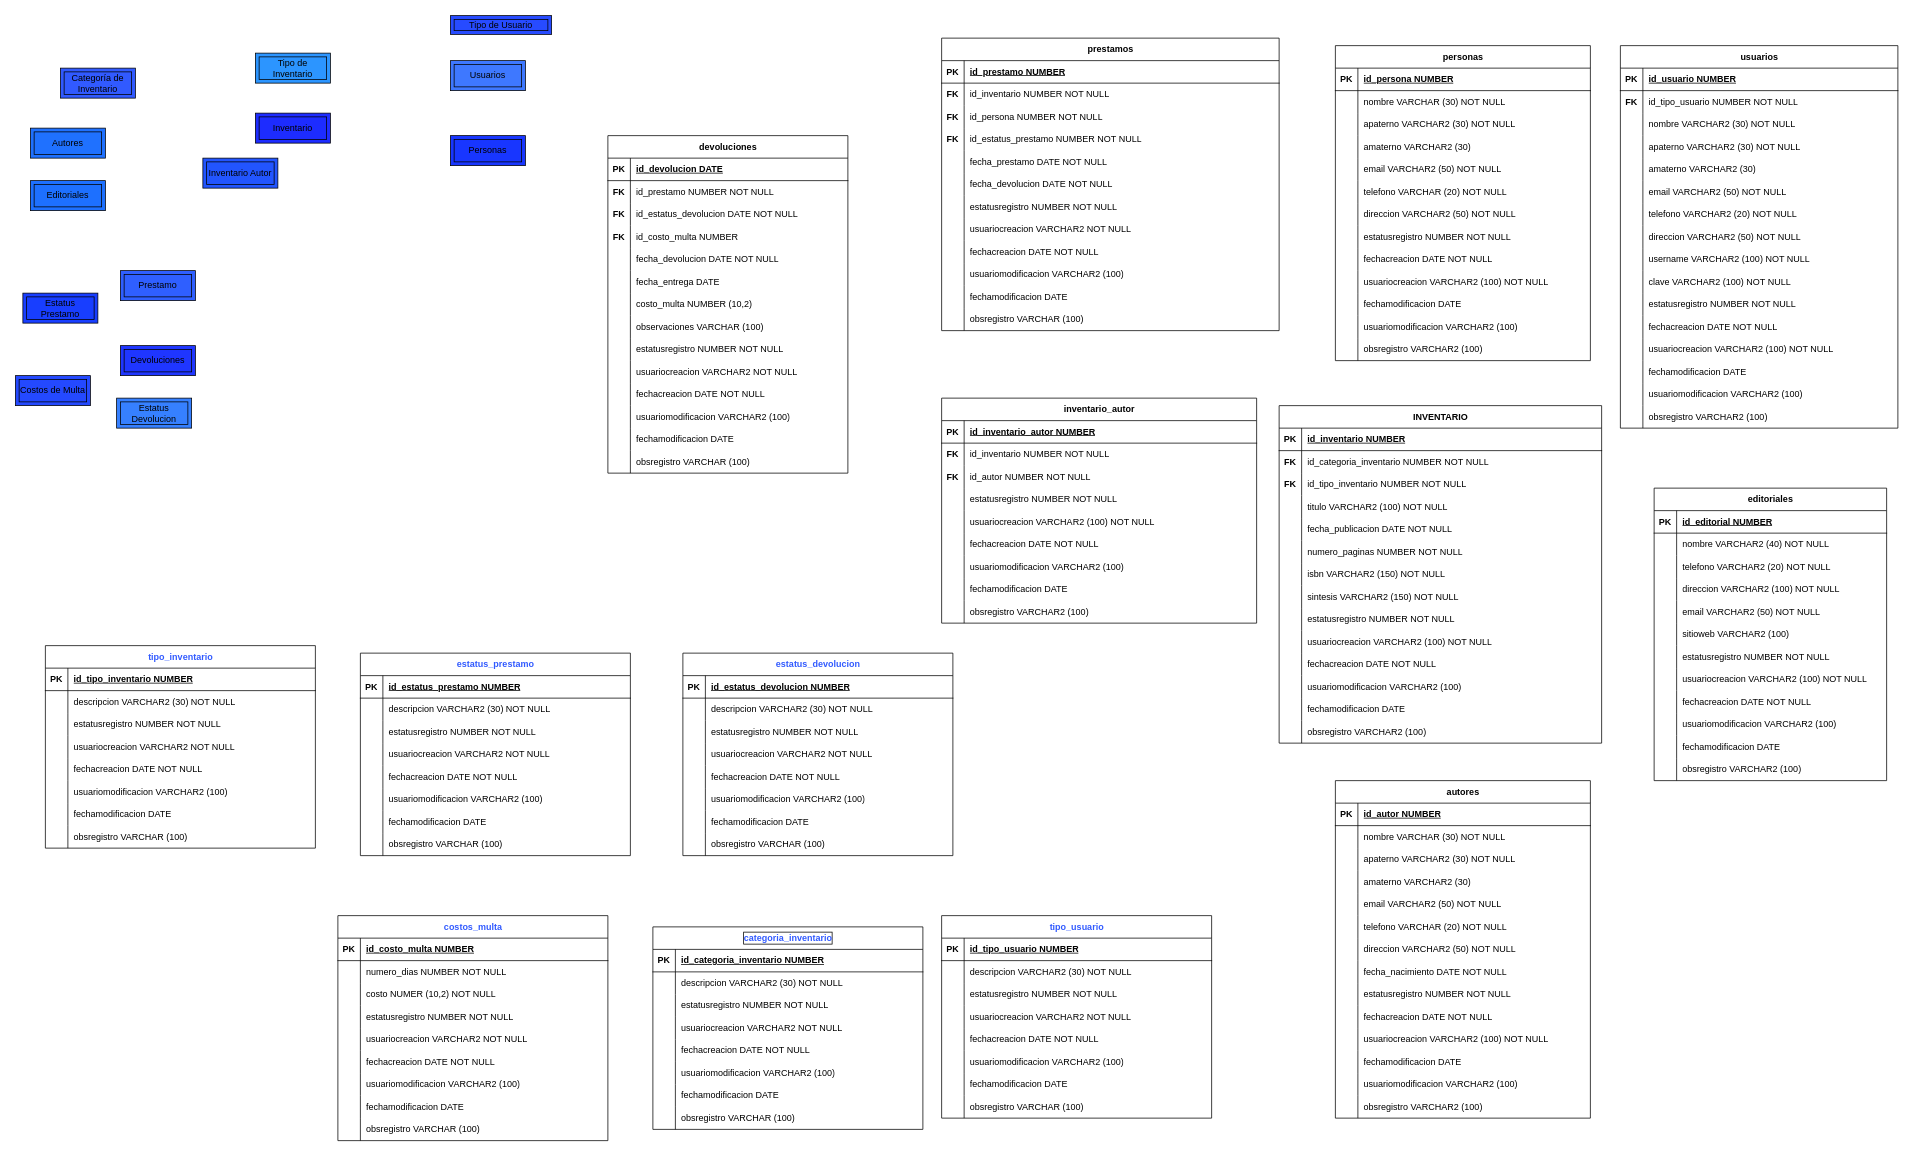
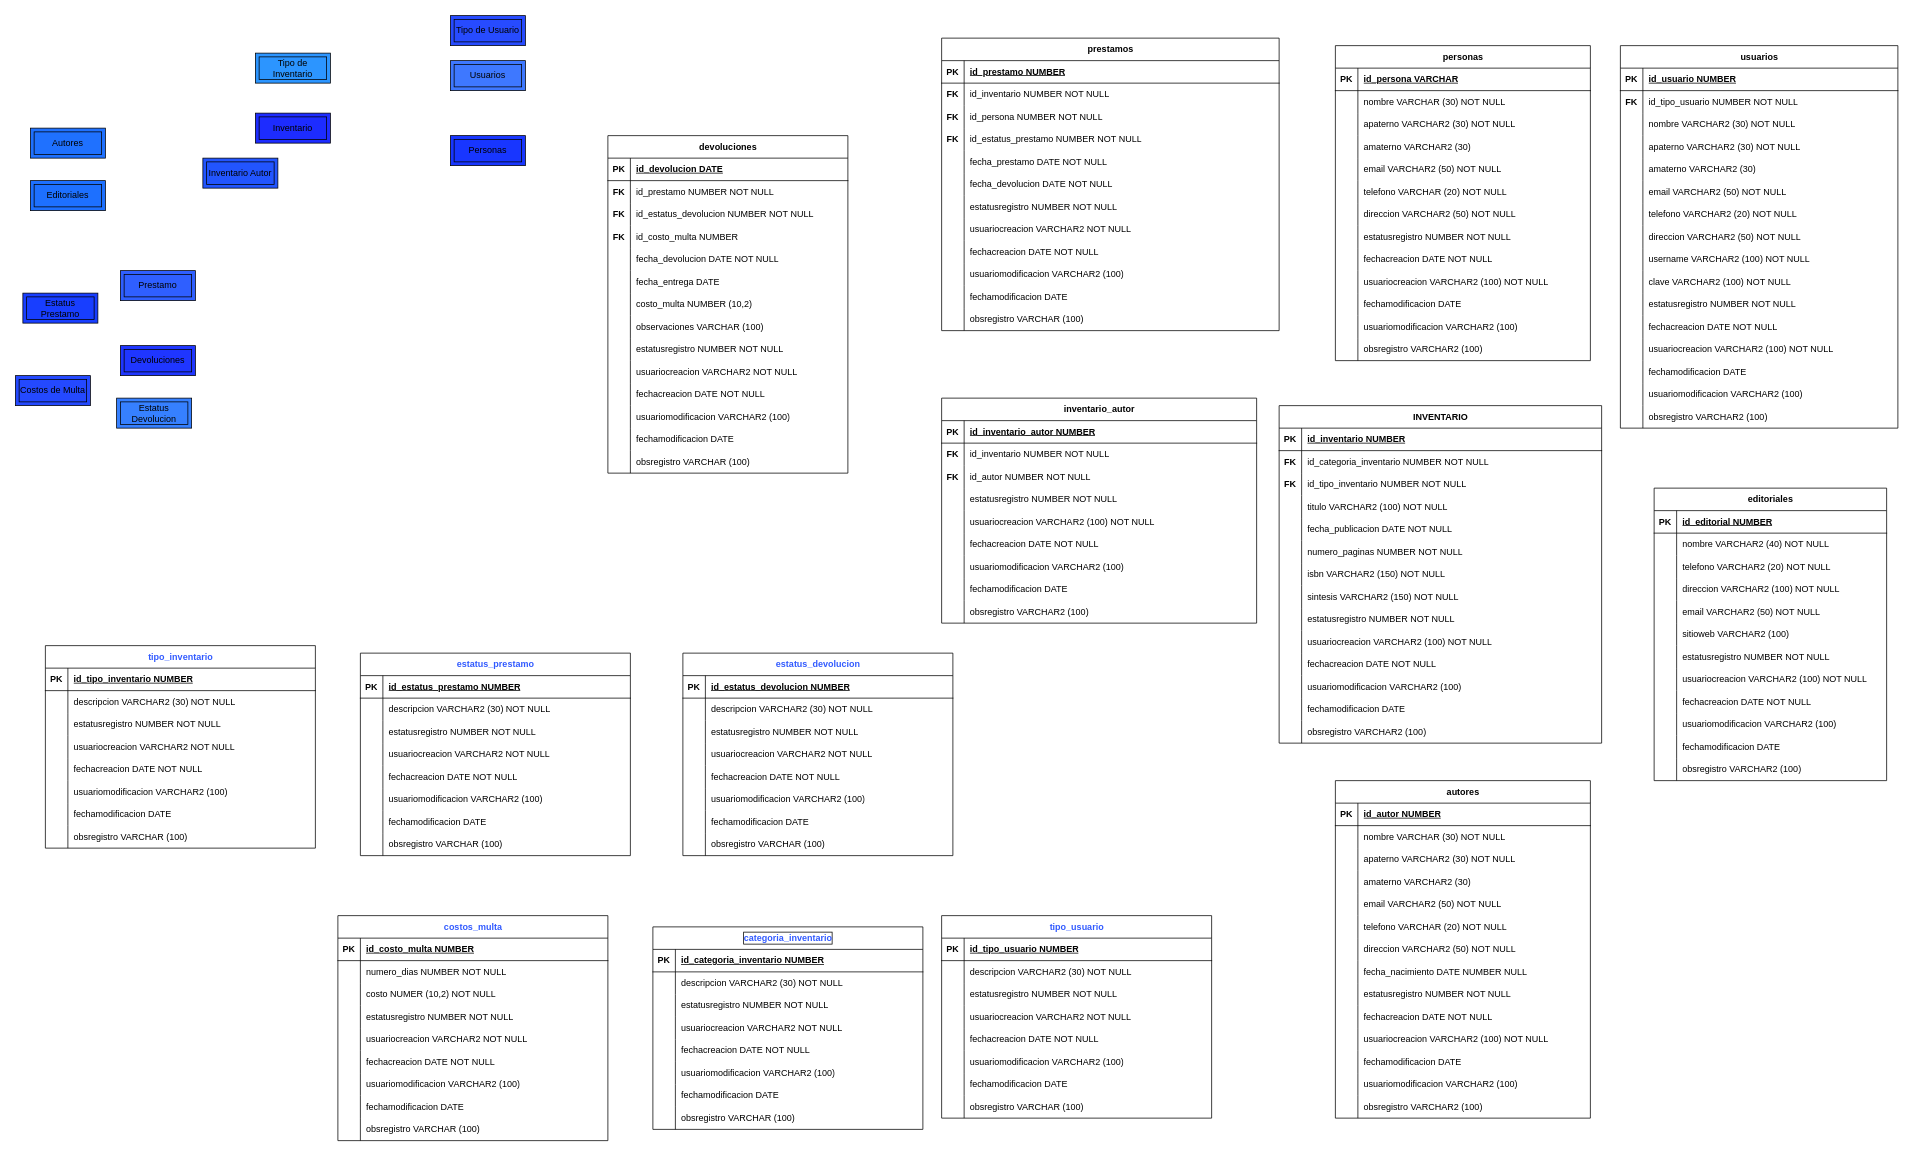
- <mxCell id="127" value="Tipo de Usuario" style="shape=ext;margin=3;double=1;whiteSpace=wrap;html=1;align=center;fillColor=#274BFF;" vertex="1" parent="1"><mxGeometry x="600" y="20" width="135" height="25" as="geometry" /></mxCell>
+ <mxCell id="127" value="Tipo de Usuario" style="shape=ext;margin=3;double=1;whiteSpace=wrap;html=1;align=center;fillColor=#274BFF;" vertex="1" parent="1"><mxGeometry x="600" y="20" width="100" height="40" as="geometry" /></mxCell>
- <mxCell id="65" value="id_persona NUMBER" style="shape=partialRectangle;connectable=0;fillColor=none;top=0;left=0;bottom=0;right=0;align=left;spacingLeft=6;fontStyle=5;overflow=hidden;whiteSpace=wrap;html=1;" vertex="1" parent="63"><mxGeometry x="30" width="310" height="30" as="geometry"><mxRectangle width="310" height="30" as="alternateBounds" /></mxGeometry></mxCell>
+ <mxCell id="65" value="id_persona VARCHAR" style="shape=partialRectangle;connectable=0;fillColor=none;top=0;left=0;bottom=0;right=0;align=left;spacingLeft=6;fontStyle=5;overflow=hidden;whiteSpace=wrap;html=1;" vertex="1" parent="63"><mxGeometry x="30" width="310" height="30" as="geometry"><mxRectangle width="310" height="30" as="alternateBounds" /></mxGeometry></mxCell>
- <mxCell id="12" value="Categoría de Inventario" style="shape=ext;margin=3;double=1;whiteSpace=wrap;html=1;align=center;fillColor=#315AFF;" vertex="1" parent="1"><mxGeometry x="80" y="90" width="100" height="40" as="geometry" /></mxCell>
- <mxCell id="455" value="id_estatus_devolucion DATE NOT NULL" style="shape=partialRectangle;connectable=0;fillColor=none;top=0;left=0;bottom=0;right=0;align=left;spacingLeft=6;overflow=hidden;whiteSpace=wrap;html=1;" vertex="1" parent="453"><mxGeometry x="30" width="290" height="30" as="geometry"><mxRectangle width="290" height="30" as="alternateBounds" /></mxGeometry></mxCell>
+ <mxCell id="455" value="id_estatus_devolucion NUMBER NOT NULL" style="shape=partialRectangle;connectable=0;fillColor=none;top=0;left=0;bottom=0;right=0;align=left;spacingLeft=6;overflow=hidden;whiteSpace=wrap;html=1;" vertex="1" parent="453"><mxGeometry x="30" width="290" height="30" as="geometry"><mxRectangle width="290" height="30" as="alternateBounds" /></mxGeometry></mxCell>
- <mxCell id="240" value="fecha_nacimiento DATE NOT NULL" style="shape=partialRectangle;connectable=0;fillColor=none;top=0;left=0;bottom=0;right=0;align=left;spacingLeft=6;overflow=hidden;whiteSpace=wrap;html=1;" vertex="1" parent="238"><mxGeometry x="30" width="310" height="30" as="geometry"><mxRectangle width="310" height="30" as="alternateBounds" /></mxGeometry></mxCell>
+ <mxCell id="240" value="fecha_nacimiento DATE NUMBER NULL" style="shape=partialRectangle;connectable=0;fillColor=none;top=0;left=0;bottom=0;right=0;align=left;spacingLeft=6;overflow=hidden;whiteSpace=wrap;html=1;" vertex="1" parent="238"><mxGeometry x="30" width="310" height="30" as="geometry"><mxRectangle width="310" height="30" as="alternateBounds" /></mxGeometry></mxCell>
